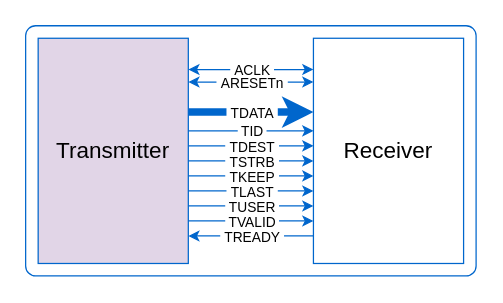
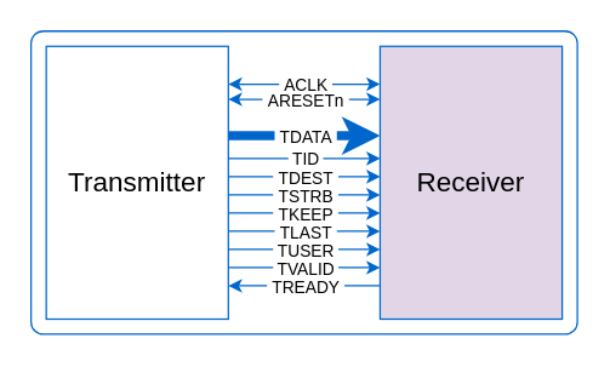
- <mxCell id="4" value="&lt;font style=&quot;font-size: 18px;&quot;&gt;Transmitter&lt;br&gt;&lt;/font&gt;" style="rounded=0;whiteSpace=wrap;html=1;strokeColor=#0066CC;fillColor=#e1d5e7;" parent="1" vertex="1"><mxGeometry x="30" y="30" width="120" height="180" as="geometry" /></mxCell>
+ <mxCell id="4" value="&lt;font style=&quot;font-size: 18px;&quot;&gt;Transmitter&lt;br&gt;&lt;/font&gt;" style="rounded=0;whiteSpace=wrap;html=1;strokeColor=#0066CC;" parent="1" vertex="1"><mxGeometry x="30" y="30" width="120" height="180" as="geometry" /></mxCell>
- <mxCell id="3" value="&lt;font style=&quot;font-size: 18px;&quot;&gt;Receiver&lt;br&gt;&lt;/font&gt;" style="rounded=0;whiteSpace=wrap;html=1;strokeColor=#0066CC;" parent="1" vertex="1"><mxGeometry x="250" y="30" width="120" height="180" as="geometry" /></mxCell>
+ <mxCell id="3" value="&lt;font style=&quot;font-size: 18px;&quot;&gt;Receiver&lt;br&gt;&lt;/font&gt;" style="rounded=0;whiteSpace=wrap;html=1;strokeColor=#0066CC;fillColor=#e1d5e7;" parent="1" vertex="1"><mxGeometry x="250" y="30" width="120" height="180" as="geometry" /></mxCell>
